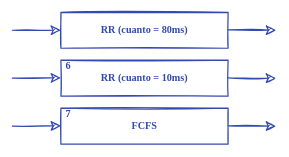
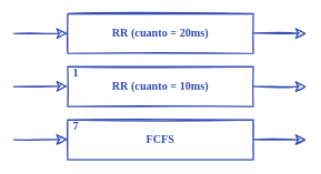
- <mxCell id="2" value="RR (cuanto = 80ms)" style="rounded=0;shadow=0;sketch=1;strokeWidth=2;fillColor=none;fontFamily=Ink Free;fontSize=17;spacing=20;fontStyle=1;strokeColor=#324AB2;fontColor=#324AB2;spacingBottom=5;" parent="1" vertex="1"><mxGeometry x="101" y="20" width="279" height="60" as="geometry" /></mxCell>
+ <mxCell id="2" value="RR (cuanto = 20ms)" style="rounded=0;shadow=0;sketch=1;strokeWidth=2;fillColor=none;fontFamily=Ink Free;fontSize=17;spacing=20;fontStyle=1;strokeColor=#324AB2;fontColor=#324AB2;spacingBottom=5;" parent="1" vertex="1"><mxGeometry x="101" y="20" width="279" height="60" as="geometry" /></mxCell>
- <mxCell id="5" value="6" style="text;fillColor=none;align=center;verticalAlign=middle;rounded=0;shadow=0;sketch=1;fontFamily=Ink Free;fontSize=17;fontStyle=1;spacingRight=0;fontColor=#324AB2;spacingBottom=5;" parent="1" vertex="1"><mxGeometry x="101" y="100" width="25" height="20" as="geometry" /></mxCell>
+ <mxCell id="5" value="1" style="text;fillColor=none;align=center;verticalAlign=middle;rounded=0;shadow=0;sketch=1;fontFamily=Ink Free;fontSize=17;fontStyle=1;spacingRight=0;fontColor=#324AB2;spacingBottom=5;" parent="1" vertex="1"><mxGeometry x="101" y="100" width="25" height="20" as="geometry" /></mxCell>
